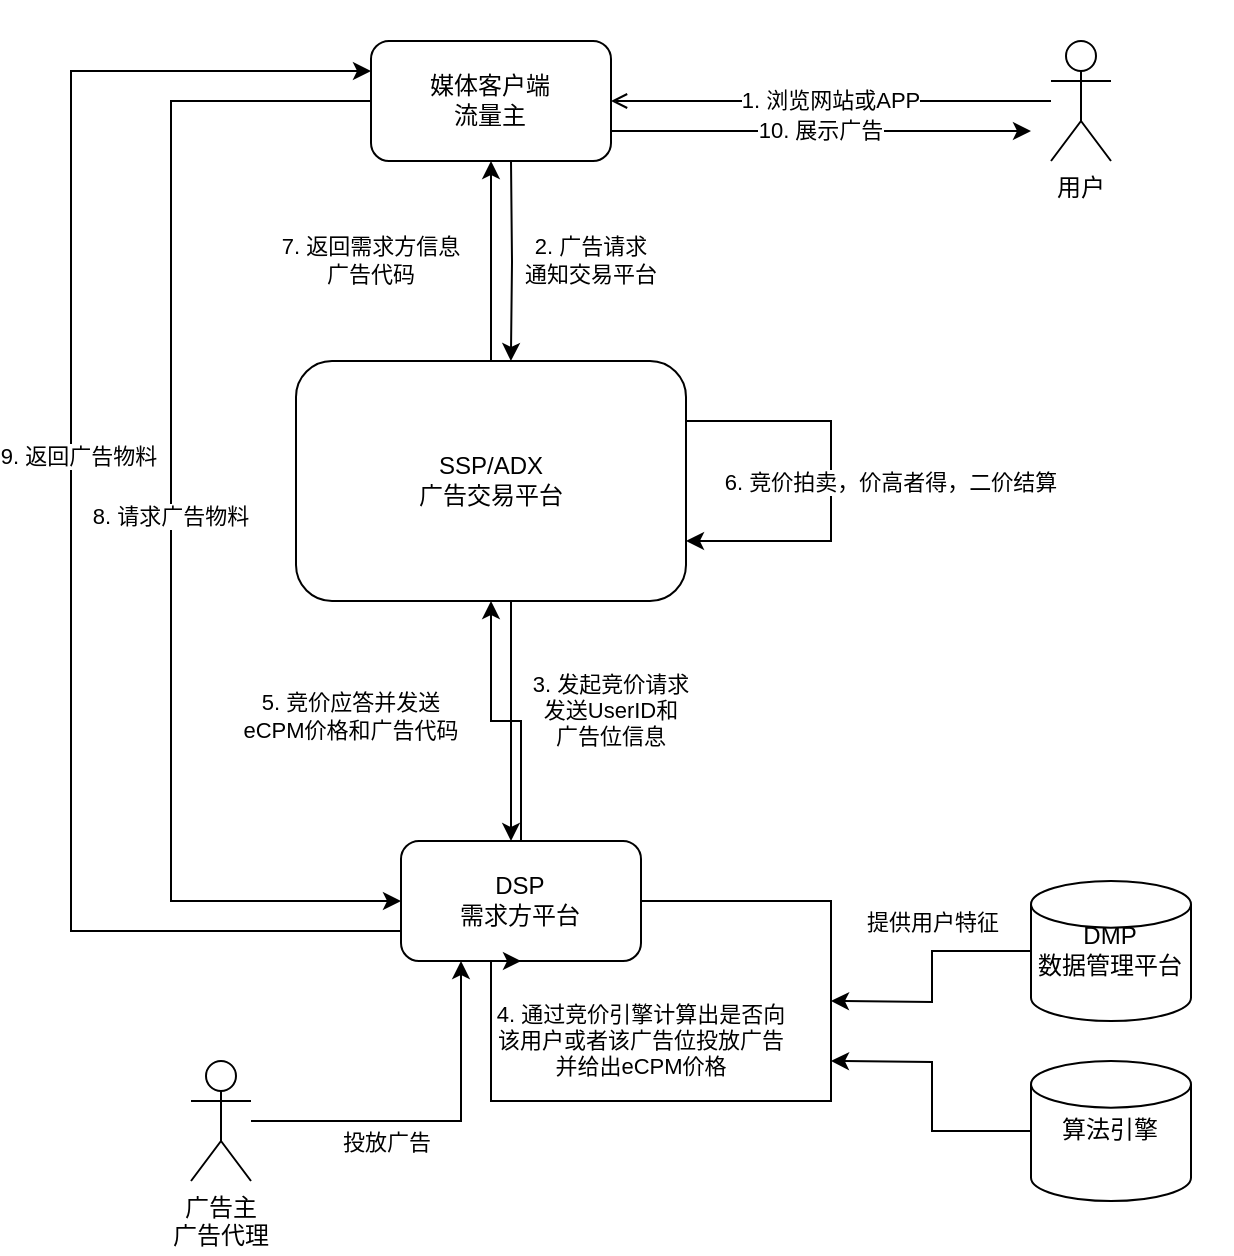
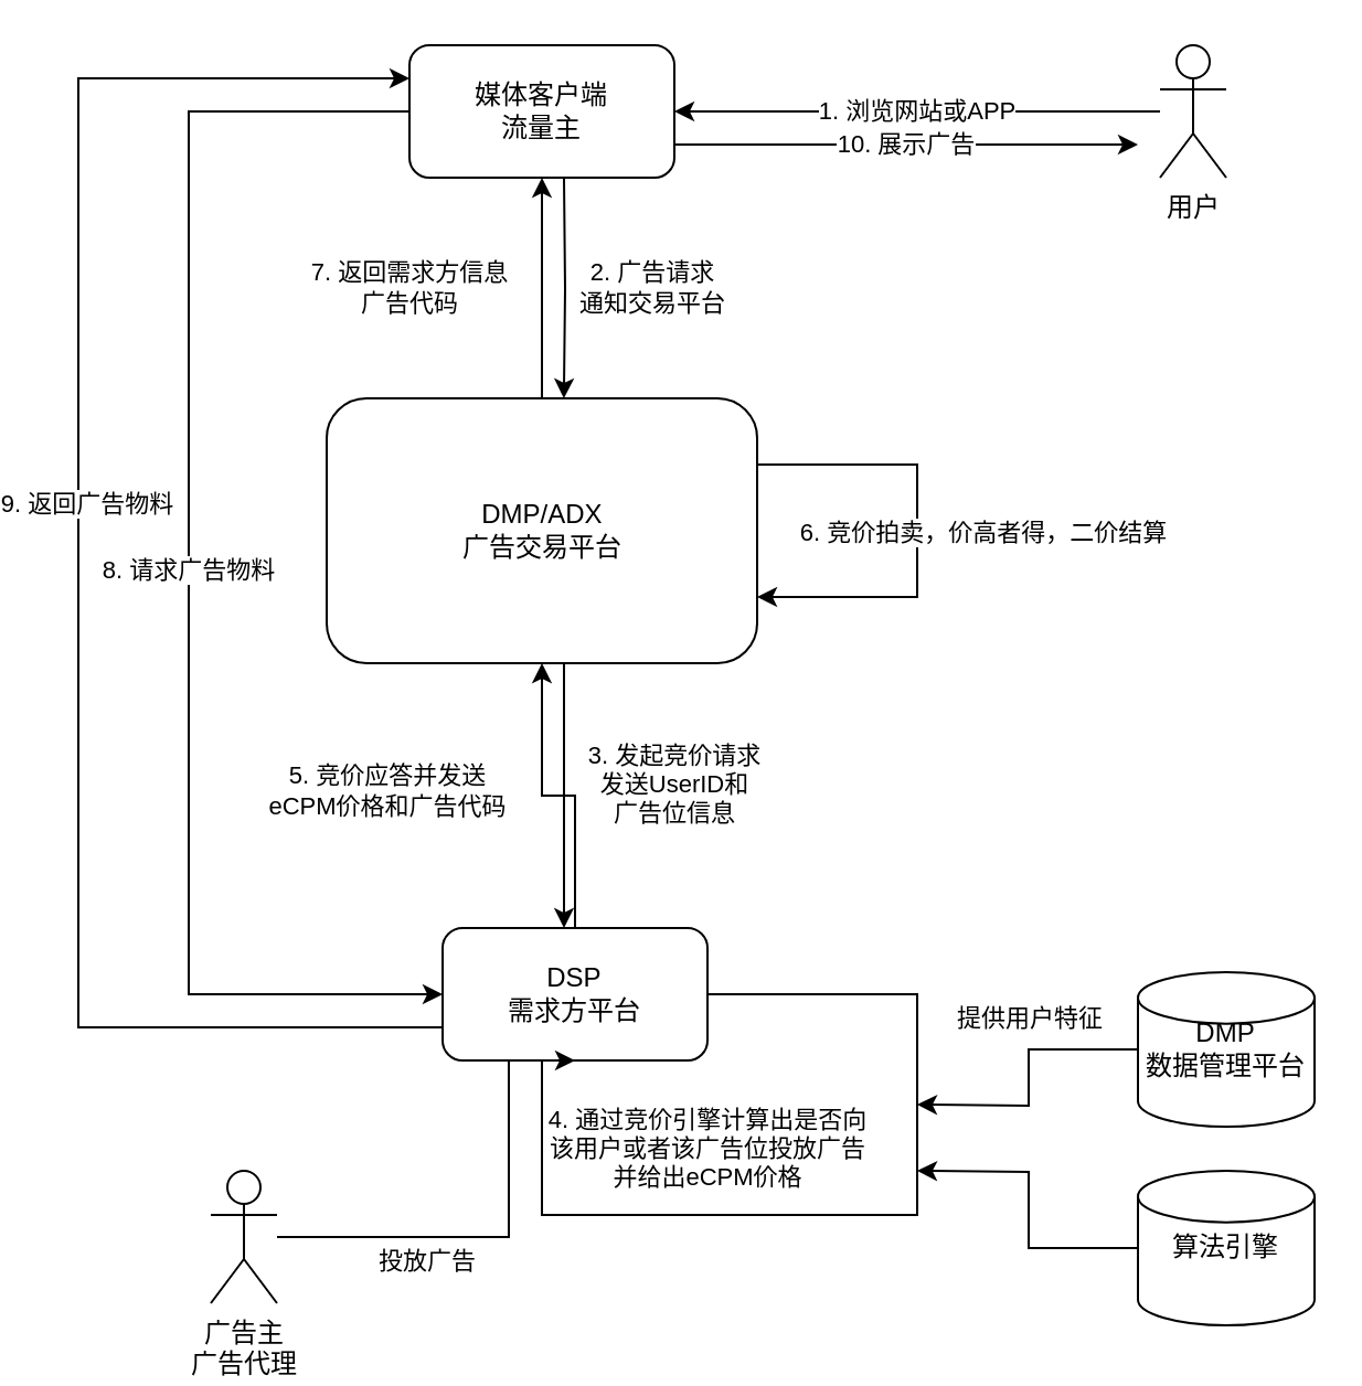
- <mxCell id="2" value="1. 浏览网站或APP" style="edgeStyle=orthogonalEdgeStyle;rounded=0;orthogonalLoop=1;jettySize=auto;html=1;entryX=1;entryY=0.5;entryDx=0;entryDy=0;endArrow=open;" edge="1" parent="1" source="3" target="7"><mxGeometry relative="1" as="geometry"><mxPoint x="50" y="50" as="targetPoint" /></mxGeometry></mxCell>
+ <mxCell id="2" value="1. 浏览网站或APP" style="edgeStyle=orthogonalEdgeStyle;rounded=0;orthogonalLoop=1;jettySize=auto;html=1;entryX=1;entryY=0.5;entryDx=0;entryDy=0;" edge="1" parent="1" source="3" target="7"><mxGeometry relative="1" as="geometry"><mxPoint x="50" y="50" as="targetPoint" /></mxGeometry></mxCell>
- <mxCell id="10" value="SSP/ADX&lt;br&gt;广告交易平台" style="rounded=1;whiteSpace=wrap;html=1;" vertex="1" parent="1"><mxGeometry x="132.5" y="180" width="195" height="120" as="geometry" /></mxCell>
+ <mxCell id="10" value="DMP/ADX&lt;br&gt;广告交易平台" style="rounded=1;whiteSpace=wrap;html=1;" vertex="1" parent="1"><mxGeometry x="132.5" y="180" width="195" height="120" as="geometry" /></mxCell>
- <mxCell id="22" style="edgeStyle=orthogonalEdgeStyle;rounded=0;orthogonalLoop=1;jettySize=auto;html=1;entryX=0.25;entryY=1;entryDx=0;entryDy=0;" edge="1" parent="1" source="24" target="14"><mxGeometry relative="1" as="geometry" /></mxCell>
+ <mxCell id="22" style="edgeStyle=orthogonalEdgeStyle;rounded=0;orthogonalLoop=1;jettySize=auto;html=1;entryX=0.25;entryY=1;entryDx=0;entryDy=0;endArrow=none;" edge="1" parent="1" source="24" target="14"><mxGeometry relative="1" as="geometry" /></mxCell>
